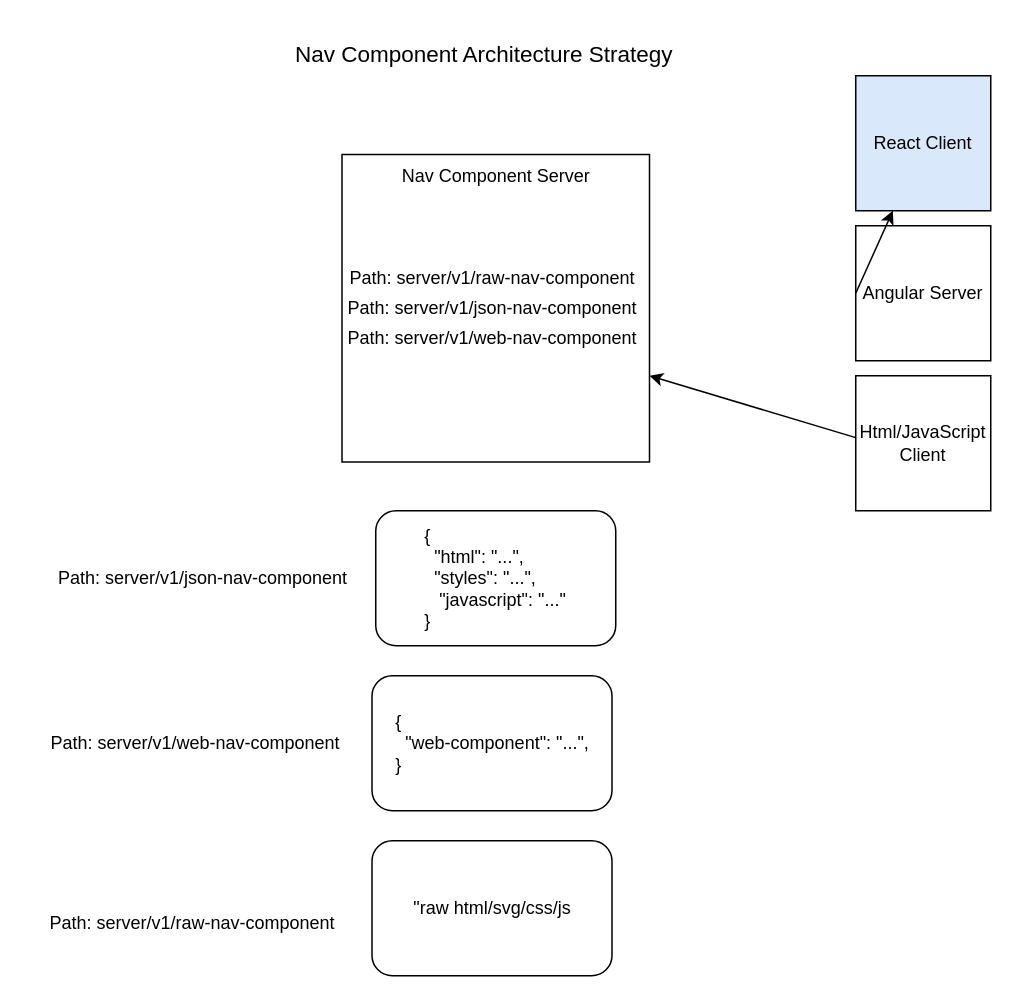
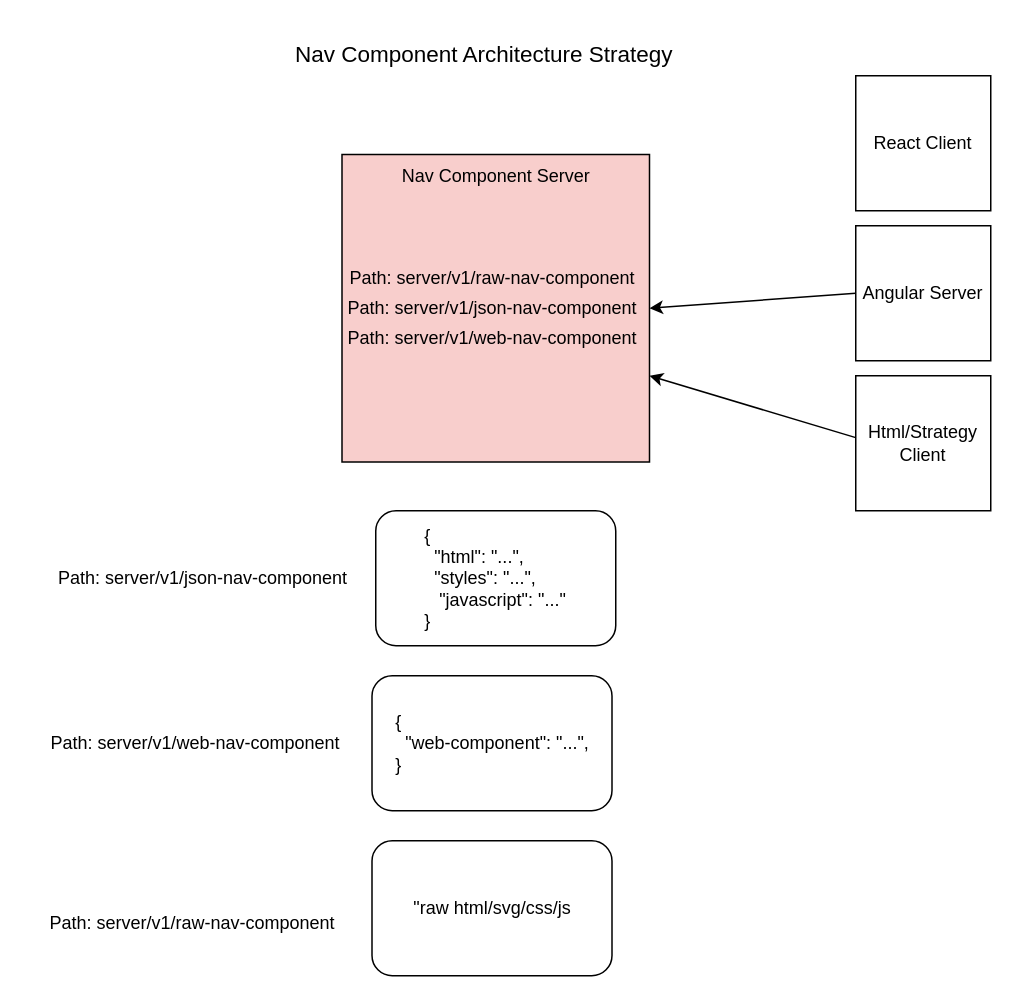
- <mxCell id="6" value="React Client" style="whiteSpace=wrap;html=1;aspect=fixed;fillColor=#dae8fc;" vertex="1" parent="1"><mxGeometry x="570" y="50" width="90" height="90" as="geometry" /></mxCell>
+ <mxCell id="6" value="React Client" style="whiteSpace=wrap;html=1;aspect=fixed;" vertex="1" parent="1"><mxGeometry x="570" y="50" width="90" height="90" as="geometry" /></mxCell>
- <mxCell id="9" value="" style="endArrow=classic;html=1;exitX=0;exitY=0.5;exitDx=0;exitDy=0;" edge="1" parent="1" source="7" target="6"><mxGeometry width="50" height="50" relative="1" as="geometry"><mxPoint x="580" y="105" as="sourcePoint" /><mxPoint x="442.5" y="163.75" as="targetPoint" /></mxGeometry></mxCell>
+ <mxCell id="9" value="" style="endArrow=classic;html=1;exitX=0;exitY=0.5;exitDx=0;exitDy=0;entryX=1;entryY=0.5;entryDx=0;entryDy=0;" edge="1" parent="1" source="7" target="2"><mxGeometry width="50" height="50" relative="1" as="geometry"><mxPoint x="580" y="105" as="sourcePoint" /><mxPoint x="442.5" y="163.75" as="targetPoint" /></mxGeometry></mxCell>
- <mxCell id="2" value="Nav Component Server" style="whiteSpace=wrap;html=1;aspect=fixed;verticalAlign=top;imageHeight=24;" vertex="1" parent="1"><mxGeometry x="227.5" y="102.5" width="205" height="205" as="geometry" /></mxCell>
+ <mxCell id="2" value="Nav Component Server" style="whiteSpace=wrap;html=1;aspect=fixed;verticalAlign=top;imageHeight=24;fillColor=#f8cecc;" vertex="1" parent="1"><mxGeometry x="227.5" y="102.5" width="205" height="205" as="geometry" /></mxCell>
- <mxCell id="8" value="Html/JavaScript Client" style="whiteSpace=wrap;html=1;aspect=fixed;" vertex="1" parent="1"><mxGeometry x="570" y="250" width="90" height="90" as="geometry" /></mxCell>
+ <mxCell id="8" value="Html/Strategy Client" style="whiteSpace=wrap;html=1;aspect=fixed;" vertex="1" parent="1"><mxGeometry x="570" y="250" width="90" height="90" as="geometry" /></mxCell>
